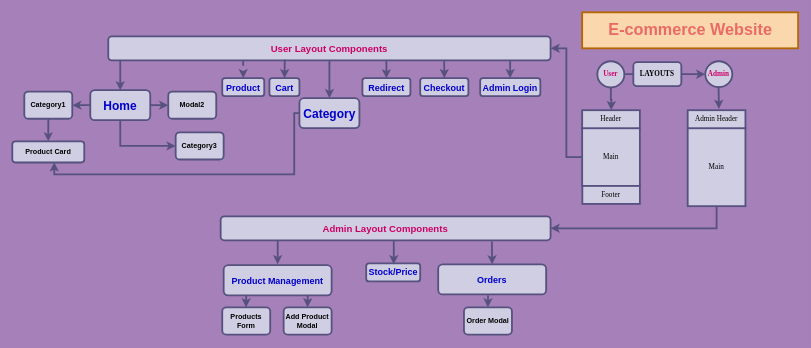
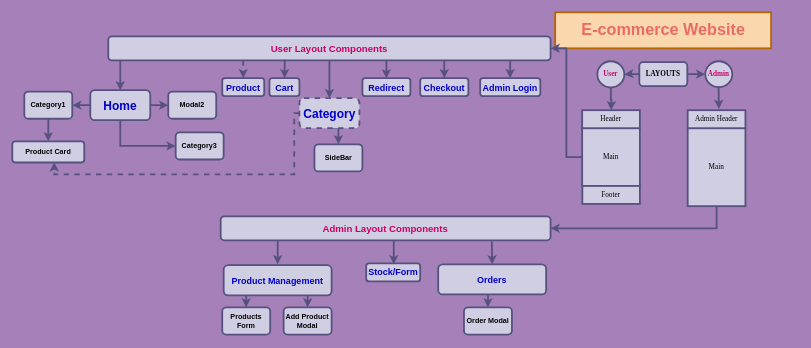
- <mxCell id="2" value="&lt;font color=&quot;#ea6b66&quot; style=&quot;font-size: 27px;&quot;&gt;E-commerce Website&lt;/font&gt;" style="text;html=1;fontSize=24;fontStyle=1;verticalAlign=middle;align=center;fontFamily=Helvetica;fillColor=#fad7ac;strokeColor=#b46504;strokeWidth=3;" vertex="1" parent="1"><mxGeometry x="970" y="20" width="360" height="60" as="geometry" /></mxCell>
+ <mxCell id="2" value="&lt;font color=&quot;#ea6b66&quot; style=&quot;font-size: 27px;&quot;&gt;E-commerce Website&lt;/font&gt;" style="text;html=1;fontSize=24;fontStyle=1;verticalAlign=middle;align=center;fontFamily=Helvetica;fillColor=#fad7ac;strokeColor=#b46504;strokeWidth=3;" vertex="1" parent="1"><mxGeometry x="925" y="20" width="360" height="60" as="geometry" /></mxCell>
- <mxCell id="5" value="&lt;b&gt;&lt;font color=&quot;#000000&quot;&gt;LAYOUTS&lt;/font&gt;&lt;/b&gt;" style="rounded=1;whiteSpace=wrap;html=1;fontFamily=Comic Sans MS;fillColor=#d0cee2;strokeColor=#56517e;strokeWidth=3;" vertex="1" parent="1"><mxGeometry x="1055.31" y="103.14" width="80" height="40" as="geometry" /></mxCell>
+ <mxCell id="5" value="&lt;b&gt;&lt;font color=&quot;#000000&quot;&gt;LAYOUTS&lt;/font&gt;&lt;/b&gt;" style="rounded=1;whiteSpace=wrap;html=1;fontFamily=Comic Sans MS;fillColor=#d0cee2;strokeColor=#56517e;strokeWidth=3;" vertex="1" parent="1"><mxGeometry x="1065.31" y="103.14" width="80" height="40" as="geometry" /></mxCell>
- <mxCell id="44" value="&lt;font color=&quot;#0000cc&quot; style=&quot;font-size: 20px;&quot;&gt;Category&lt;/font&gt;" style="whiteSpace=wrap;html=1;fontFamily=Helvetica;rounded=1;fontStyle=1;fillColor=#d0cee2;strokeColor=#56517e;strokeWidth=3;" vertex="1" parent="1"><mxGeometry x="498.67" y="163.14" width="100" height="50" as="geometry" /></mxCell>
+ <mxCell id="44" value="&lt;font color=&quot;#0000cc&quot; style=&quot;font-size: 20px;&quot;&gt;Category&lt;/font&gt;" style="whiteSpace=wrap;html=1;fontFamily=Helvetica;rounded=1;fontStyle=1;fillColor=#d0cee2;strokeColor=#56517e;strokeWidth=3;dashed=1;" vertex="1" parent="1"><mxGeometry x="498.67" y="163.14" width="100" height="50" as="geometry" /></mxCell>
+ <mxCell id="42" style="edgeStyle=orthogonalEdgeStyle;rounded=0;orthogonalLoop=1;jettySize=auto;html=1;exitX=0.5;exitY=1;exitDx=0;exitDy=0;entryX=0.5;entryY=0;entryDx=0;entryDy=0;fontFamily=Helvetica;fontSize=20;fontColor=#0000CC;fillColor=#d0cee2;strokeColor=#56517e;strokeWidth=3;" edge="1" parent="1" source="44" target="45"><mxGeometry relative="1" as="geometry" /></mxCell>
+ <mxCell id="45" value="SideBar" style="whiteSpace=wrap;html=1;rounded=1;fontStyle=1;fillColor=#d0cee2;strokeColor=#56517e;strokeWidth=3;" vertex="1" parent="1"><mxGeometry x="523.68" y="240" width="80" height="45.29" as="geometry" /></mxCell>
- <mxCell id="43" style="edgeStyle=orthogonalEdgeStyle;rounded=0;orthogonalLoop=1;jettySize=auto;html=1;fontFamily=Helvetica;fontSize=20;fontColor=#0000CC;entryX=0.583;entryY=0.992;entryDx=0;entryDy=0;entryPerimeter=0;fillColor=#d0cee2;strokeColor=#56517e;strokeWidth=3;exitX=0;exitY=0.5;exitDx=0;exitDy=0;" edge="1" parent="1" source="44" target="41"><mxGeometry relative="1" as="geometry"><mxPoint x="40" y="300" as="targetPoint" /><Array as="points"><mxPoint x="490" y="188" /><mxPoint x="490" y="290" /><mxPoint x="90" y="290" /></Array></mxGeometry></mxCell>
+ <mxCell id="43" style="edgeStyle=orthogonalEdgeStyle;rounded=0;orthogonalLoop=1;jettySize=auto;html=1;fontFamily=Helvetica;fontSize=20;fontColor=#0000CC;entryX=0.583;entryY=0.992;entryDx=0;entryDy=0;entryPerimeter=0;fillColor=#d0cee2;strokeColor=#56517e;strokeWidth=3;exitX=0;exitY=0.5;exitDx=0;exitDy=0;dashed=1;" edge="1" parent="1" source="44" target="41"><mxGeometry relative="1" as="geometry"><mxPoint x="40" y="300" as="targetPoint" /><Array as="points"><mxPoint x="490" y="188" /><mxPoint x="490" y="290" /><mxPoint x="90" y="290" /></Array></mxGeometry></mxCell>
- <mxCell id="33" value="&lt;font color=&quot;#0000cc&quot;&gt;&lt;span style=&quot;font-size: 15px;&quot;&gt;Stock/Price&lt;/span&gt;&lt;/font&gt;" style="whiteSpace=wrap;html=1;fontFamily=Helvetica;rounded=1;fontStyle=1;fillColor=#d0cee2;strokeColor=#56517e;strokeWidth=3;" vertex="1" parent="1"><mxGeometry x="610" y="438.43" width="90" height="30" as="geometry" /></mxCell>
+ <mxCell id="33" value="&lt;font color=&quot;#0000cc&quot;&gt;&lt;span style=&quot;font-size: 15px;&quot;&gt;Stock/Form&lt;/span&gt;&lt;/font&gt;" style="whiteSpace=wrap;html=1;fontFamily=Helvetica;rounded=1;fontStyle=1;fillColor=#d0cee2;strokeColor=#56517e;strokeWidth=3;" vertex="1" parent="1"><mxGeometry x="610" y="438.43" width="90" height="30" as="geometry" /></mxCell>
